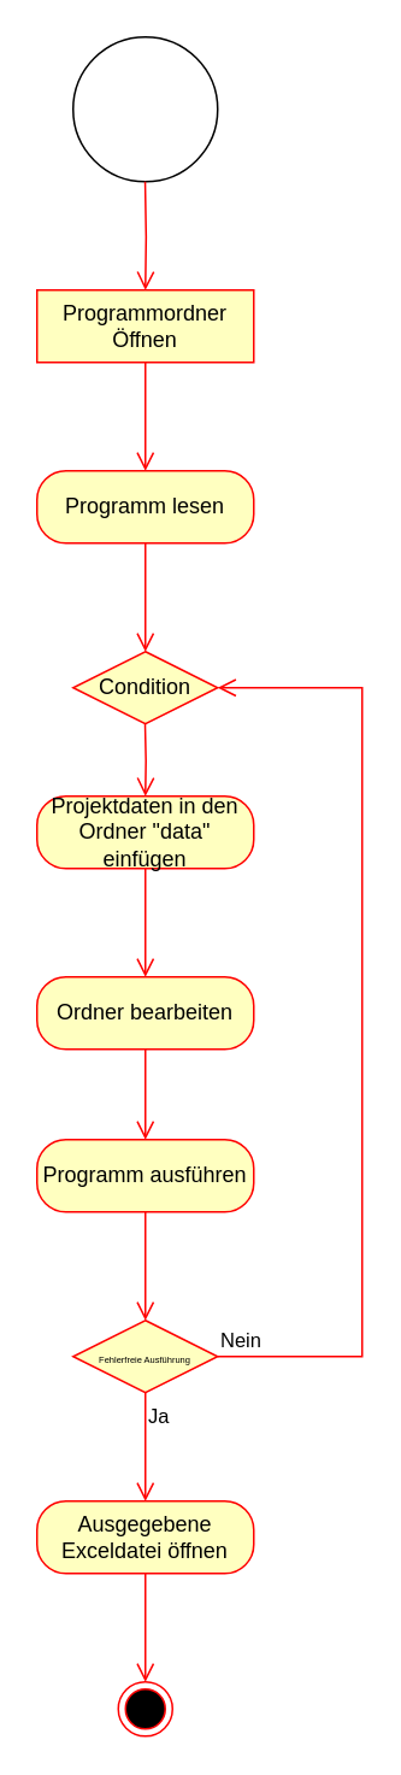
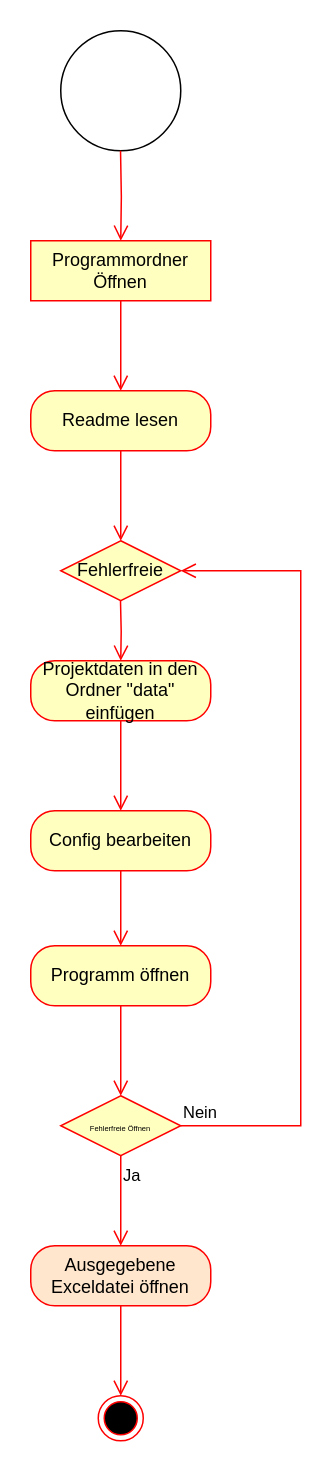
- <mxCell id="6" value="Programm lesen" style="rounded=1;whiteSpace=wrap;html=1;arcSize=40;fontColor=#000000;fillColor=#ffffc0;strokeColor=#ff0000;" vertex="1" parent="1"><mxGeometry x="20" y="260" width="120" height="40" as="geometry" /></mxCell>
+ <mxCell id="6" value="Readme lesen" style="rounded=1;whiteSpace=wrap;html=1;arcSize=40;fontColor=#000000;fillColor=#ffffc0;strokeColor=#ff0000;" vertex="1" parent="1"><mxGeometry x="20" y="260" width="120" height="40" as="geometry" /></mxCell>
- <mxCell id="20" value="Condition" style="rhombus;whiteSpace=wrap;html=1;fontColor=#000000;fillColor=#ffffc0;strokeColor=#ff0000;" vertex="1" parent="1"><mxGeometry x="40" y="360" width="80" height="40" as="geometry" /></mxCell>
+ <mxCell id="20" value="Fehlerfreie" style="rhombus;whiteSpace=wrap;html=1;fontColor=#000000;fillColor=#ffffc0;strokeColor=#ff0000;" vertex="1" parent="1"><mxGeometry x="40" y="360" width="80" height="40" as="geometry" /></mxCell>
- <mxCell id="8" value="Ordner bearbeiten" style="rounded=1;whiteSpace=wrap;html=1;arcSize=40;fontColor=#000000;fillColor=#ffffc0;strokeColor=#ff0000;" vertex="1" parent="1"><mxGeometry x="20" y="540" width="120" height="40" as="geometry" /></mxCell>
+ <mxCell id="8" value="Config bearbeiten" style="rounded=1;whiteSpace=wrap;html=1;arcSize=40;fontColor=#000000;fillColor=#ffffc0;strokeColor=#ff0000;" vertex="1" parent="1"><mxGeometry x="20" y="540" width="120" height="40" as="geometry" /></mxCell>
- <mxCell id="12" value="Programm ausführen" style="rounded=1;whiteSpace=wrap;html=1;arcSize=40;fontColor=#000000;fillColor=#ffffc0;strokeColor=#ff0000;" vertex="1" parent="1"><mxGeometry x="20" y="630" width="120" height="40" as="geometry" /></mxCell>
+ <mxCell id="12" value="Programm öffnen" style="rounded=1;whiteSpace=wrap;html=1;arcSize=40;fontColor=#000000;fillColor=#ffffc0;strokeColor=#ff0000;" vertex="1" parent="1"><mxGeometry x="20" y="630" width="120" height="40" as="geometry" /></mxCell>
- <mxCell id="14" value="&lt;font style=&quot;font-size: 5px;&quot;&gt;Fehlerfreie Ausführung&lt;/font&gt;" style="rhombus;whiteSpace=wrap;html=1;fontColor=#000000;fillColor=#ffffc0;strokeColor=#ff0000;" vertex="1" parent="1"><mxGeometry x="40" y="730" width="80" height="40" as="geometry" /></mxCell>
+ <mxCell id="14" value="&lt;font style=&quot;font-size: 5px;&quot;&gt;Fehlerfreie Öffnen&lt;/font&gt;" style="rhombus;whiteSpace=wrap;html=1;fontColor=#000000;fillColor=#ffffc0;strokeColor=#ff0000;" vertex="1" parent="1"><mxGeometry x="40" y="730" width="80" height="40" as="geometry" /></mxCell>
- <mxCell id="17" value="Ausgegebene Exceldatei öffnen" style="rounded=1;whiteSpace=wrap;html=1;arcSize=40;fontColor=#000000;fillColor=#ffffc0;strokeColor=#ff0000;" vertex="1" parent="1"><mxGeometry x="20" y="830" width="120" height="40" as="geometry" /></mxCell>
+ <mxCell id="17" value="Ausgegebene Exceldatei öffnen" style="rounded=1;whiteSpace=wrap;html=1;arcSize=40;fontColor=#000000;fillColor=#ffe6cc;strokeColor=#ff0000;" vertex="1" parent="1"><mxGeometry x="20" y="830" width="120" height="40" as="geometry" /></mxCell>
